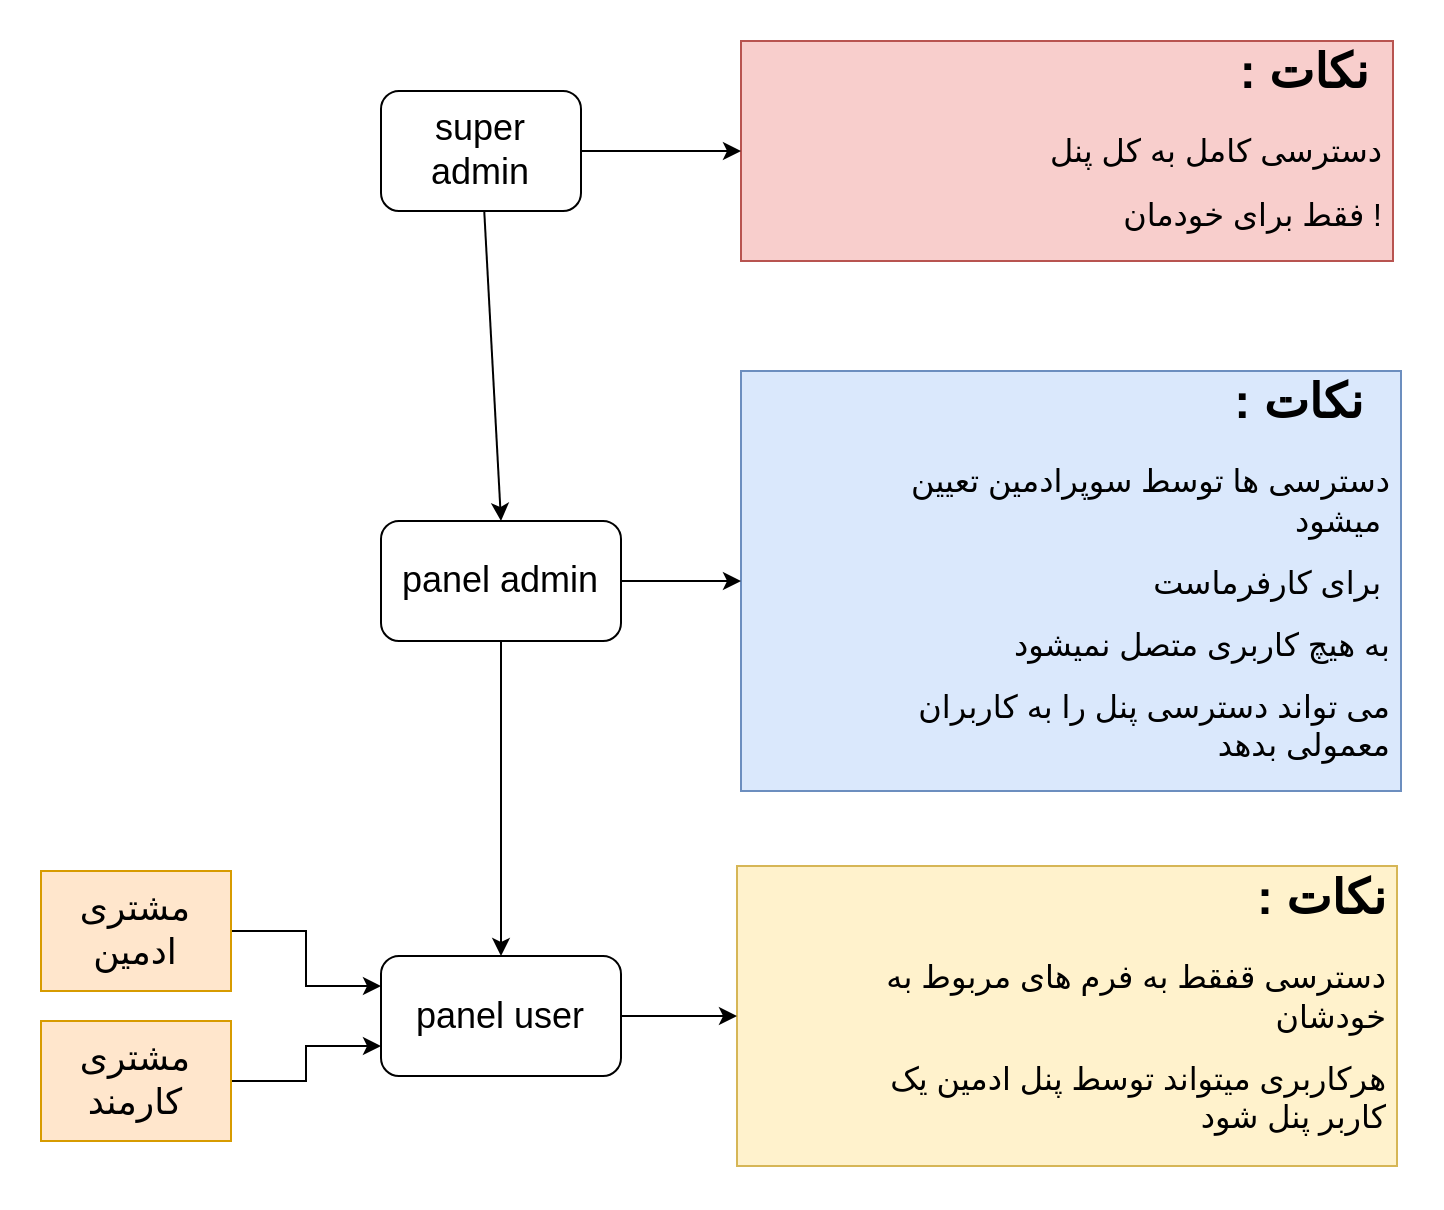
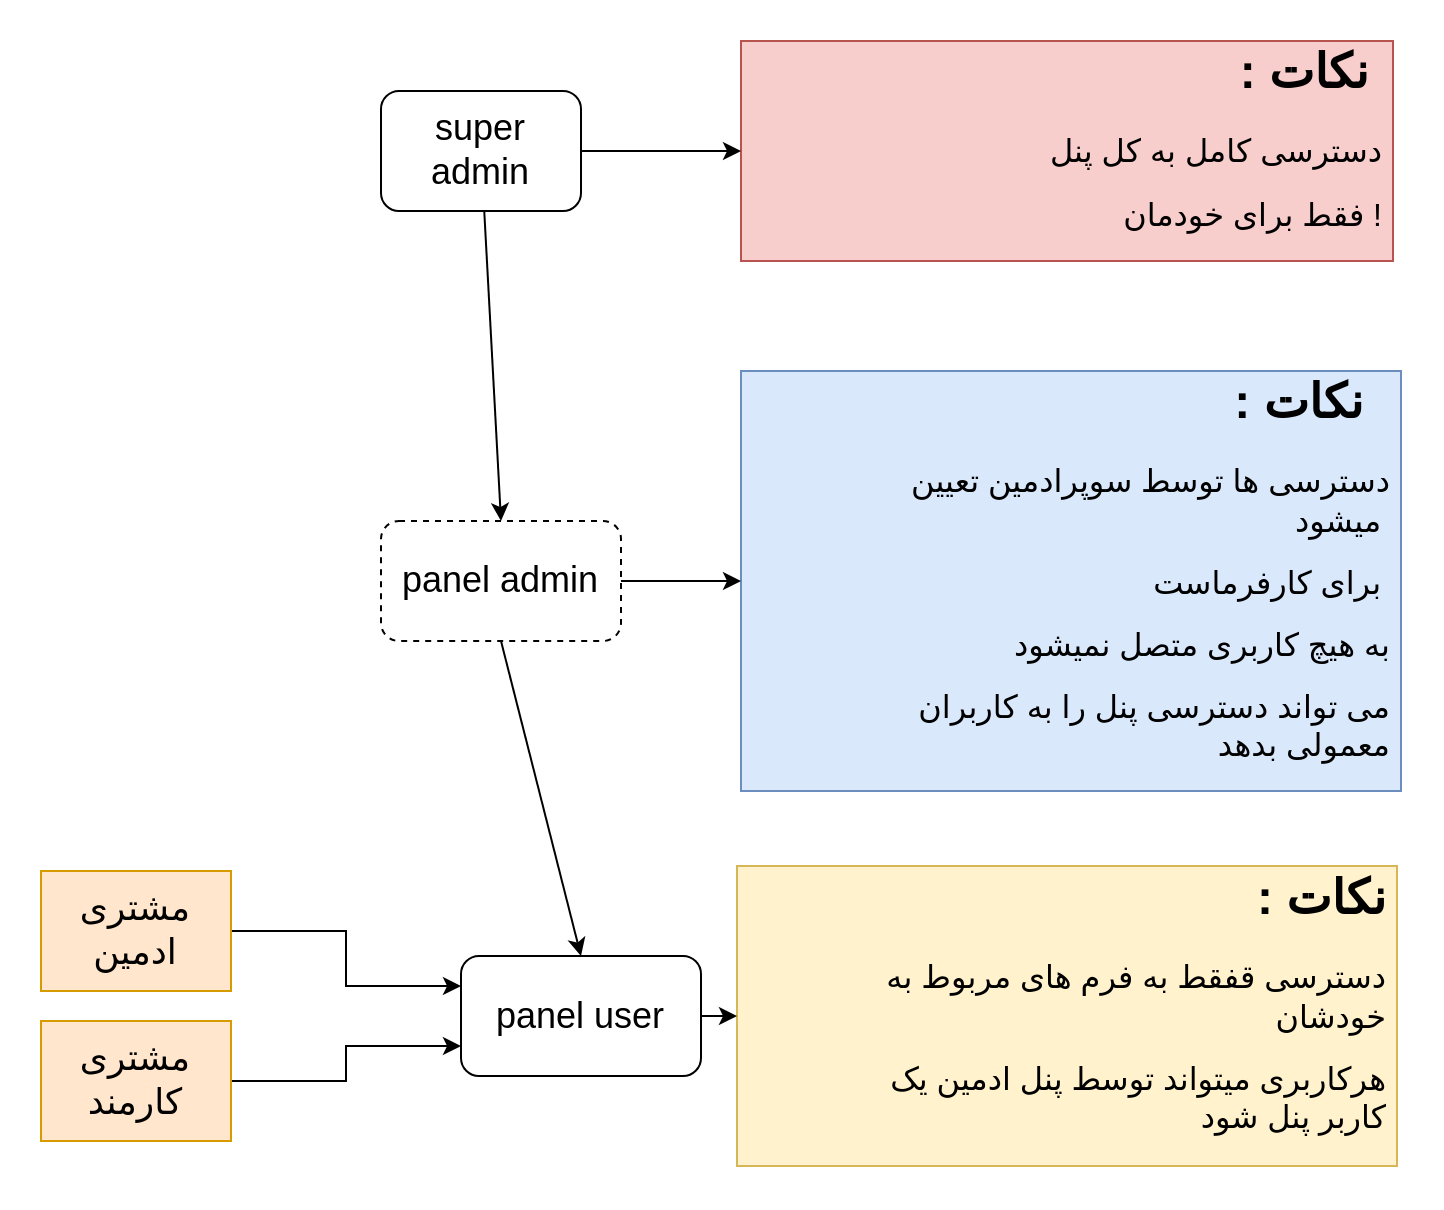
- <mxCell id="4" value="&lt;font style=&quot;font-size: 18px&quot;&gt;panel admin&lt;/font&gt;" style="rounded=1;whiteSpace=wrap;html=1;" vertex="1" parent="1"><mxGeometry x="190" y="260" width="120" height="60" as="geometry" /></mxCell>
+ <mxCell id="4" value="&lt;font style=&quot;font-size: 18px&quot;&gt;panel admin&lt;/font&gt;" style="rounded=1;whiteSpace=wrap;html=1;dashed=1;" vertex="1" parent="1"><mxGeometry x="190" y="260" width="120" height="60" as="geometry" /></mxCell>
- <mxCell id="5" value="&lt;span style=&quot;font-size: 18px&quot;&gt;panel user&lt;/span&gt;" style="rounded=1;whiteSpace=wrap;html=1;" vertex="1" parent="1"><mxGeometry x="190" y="477.5" width="120" height="60" as="geometry" /></mxCell>
+ <mxCell id="5" value="&lt;span style=&quot;font-size: 18px&quot;&gt;panel user&lt;/span&gt;" style="rounded=1;whiteSpace=wrap;html=1;" vertex="1" parent="1"><mxGeometry x="230" y="477.5" width="120" height="60" as="geometry" /></mxCell>
